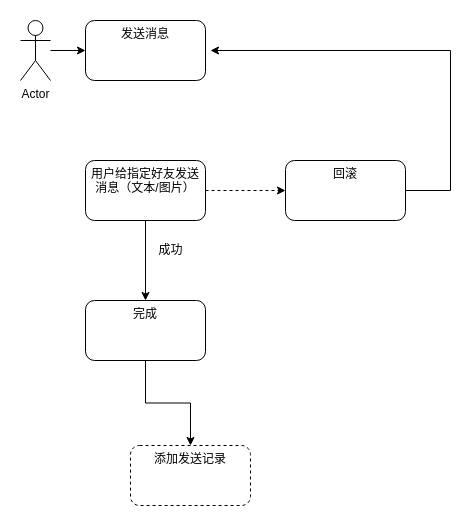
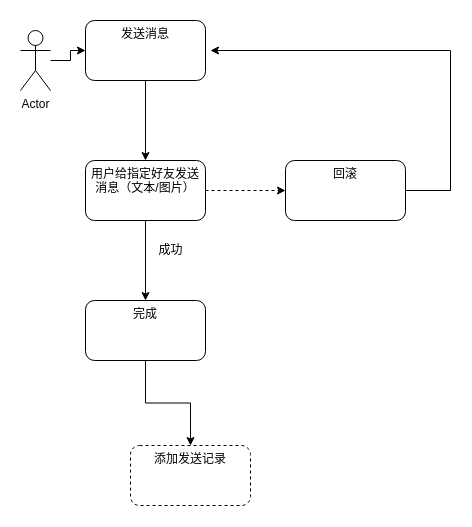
- <mxCell id="3" value="Actor" style="shape=umlActor;verticalLabelPosition=bottom;verticalAlign=top;html=1;outlineConnect=0;" vertex="1" parent="1"><mxGeometry x="20" y="20" width="30" height="60" as="geometry" /></mxCell>
+ <mxCell id="3" value="Actor" style="shape=umlActor;verticalLabelPosition=bottom;verticalAlign=top;html=1;outlineConnect=0;" vertex="1" parent="1"><mxGeometry x="20" y="30" width="30" height="60" as="geometry" /></mxCell>
+ <mxCell id="4" value="" style="edgeStyle=orthogonalEdgeStyle;rounded=0;orthogonalLoop=1;jettySize=auto;html=1;" edge="1" parent="1" source="5" target="8"><mxGeometry relative="1" as="geometry" /></mxCell>
